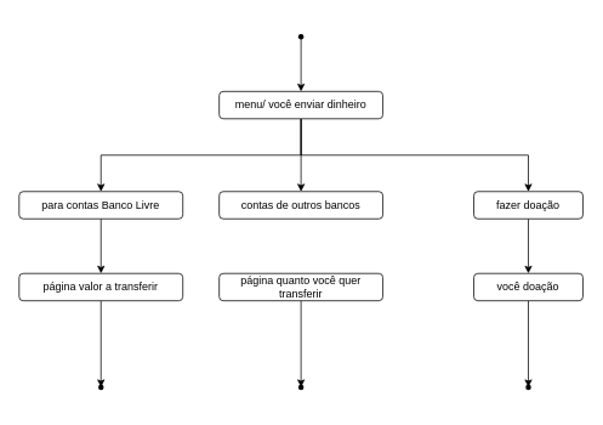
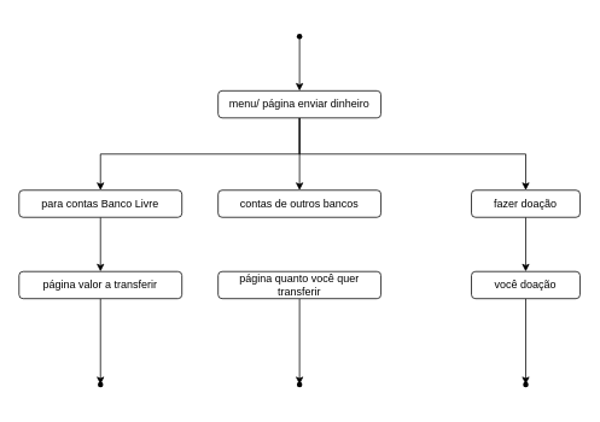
- <mxCell id="5" value="menu/ você enviar dinheiro" style="rounded=1;whiteSpace=wrap;html=1;" parent="1" vertex="1"><mxGeometry x="240" y="100" width="180" height="30" as="geometry" /></mxCell>
+ <mxCell id="5" value="menu/ página enviar dinheiro" style="rounded=1;whiteSpace=wrap;html=1;" parent="1" vertex="1"><mxGeometry x="240" y="100" width="180" height="30" as="geometry" /></mxCell>
